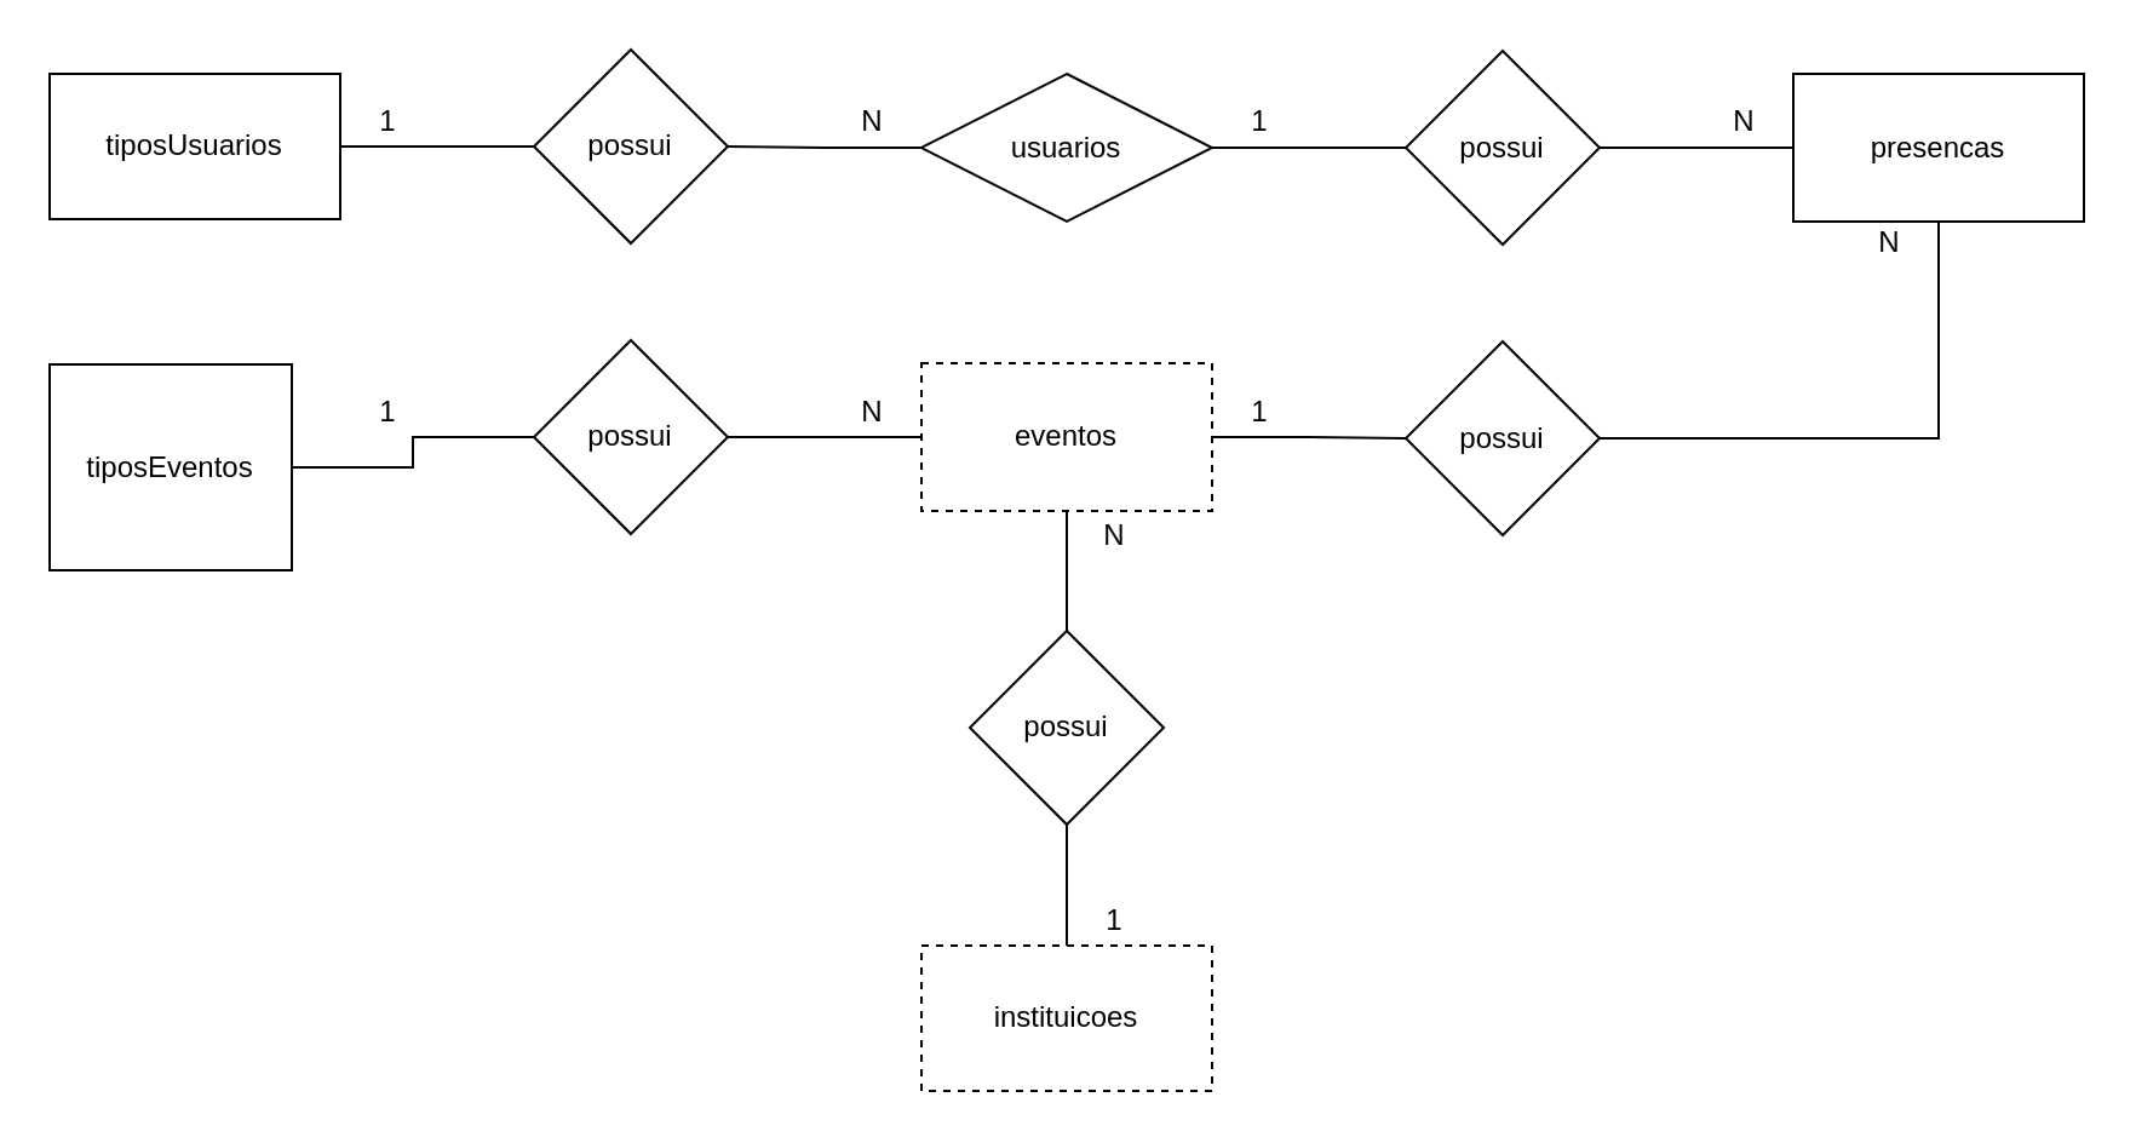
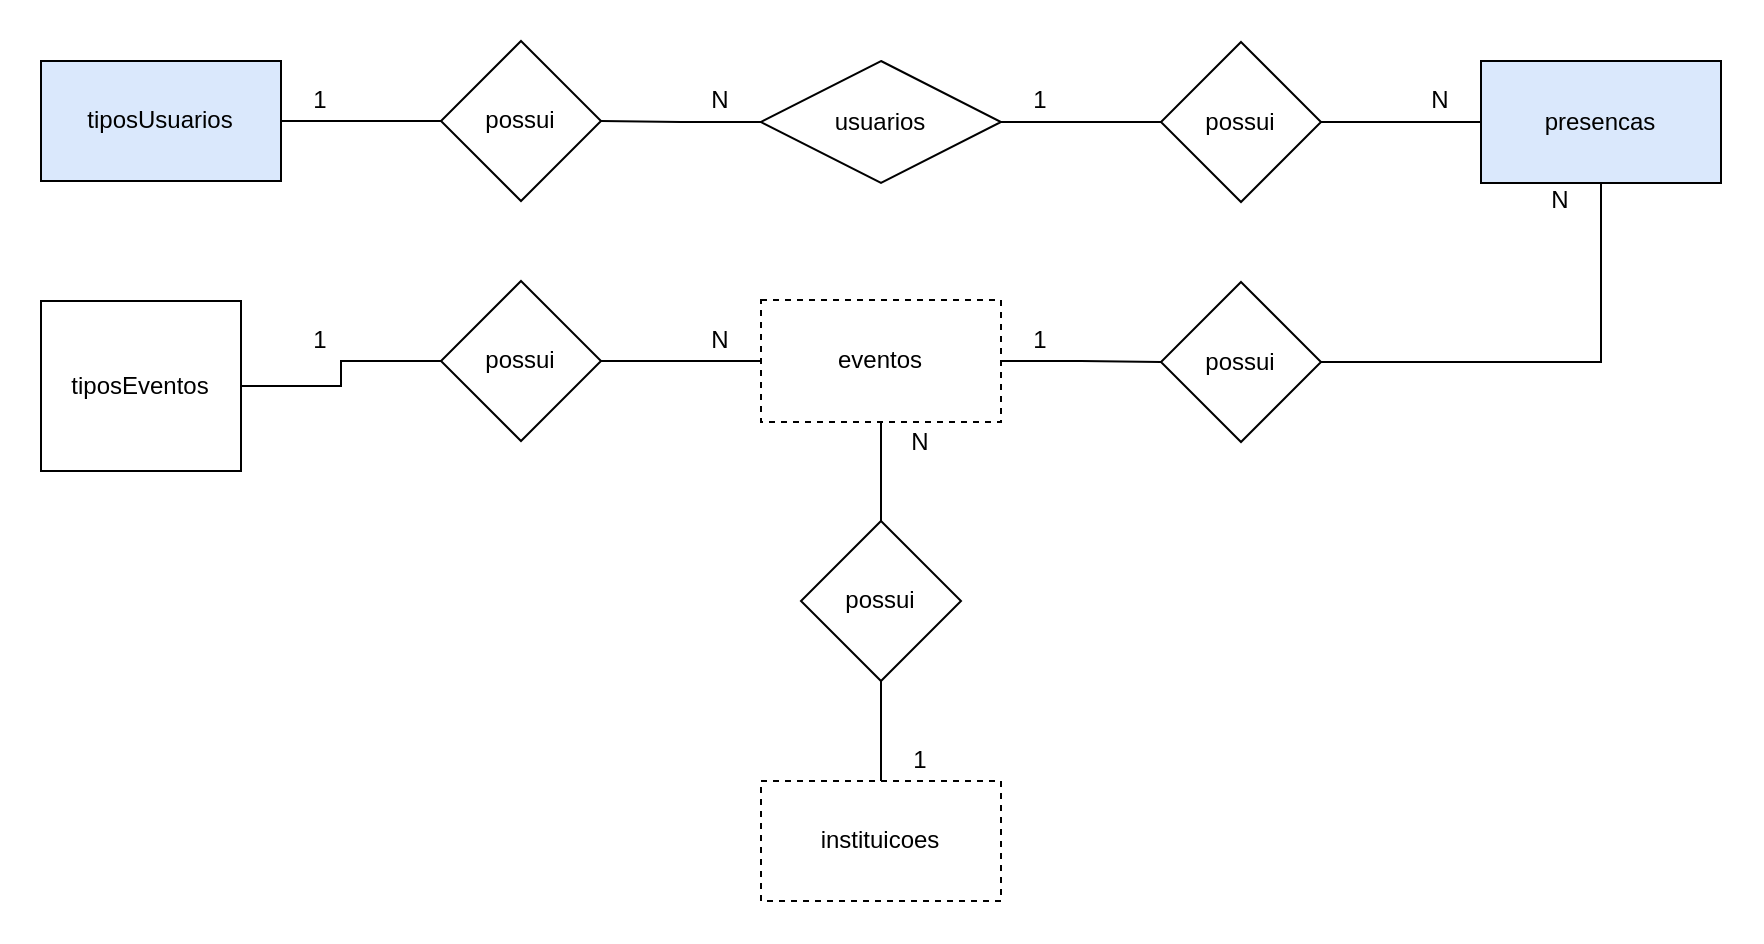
- <mxCell id="3" value="tiposUsuarios" style="rounded=0;whiteSpace=wrap;html=1;" vertex="1" parent="1"><mxGeometry x="20" y="30" width="120" height="60" as="geometry" /></mxCell>
+ <mxCell id="3" value="tiposUsuarios" style="rounded=0;whiteSpace=wrap;html=1;fillColor=#dae8fc;" vertex="1" parent="1"><mxGeometry x="20" y="30" width="120" height="60" as="geometry" /></mxCell>
- <mxCell id="12" value="presencas" style="rounded=0;whiteSpace=wrap;html=1;" vertex="1" parent="1"><mxGeometry x="740" y="30" width="120" height="61" as="geometry" /></mxCell>
+ <mxCell id="12" value="presencas" style="rounded=0;whiteSpace=wrap;html=1;fillColor=#dae8fc;" vertex="1" parent="1"><mxGeometry x="740" y="30" width="120" height="61" as="geometry" /></mxCell>
